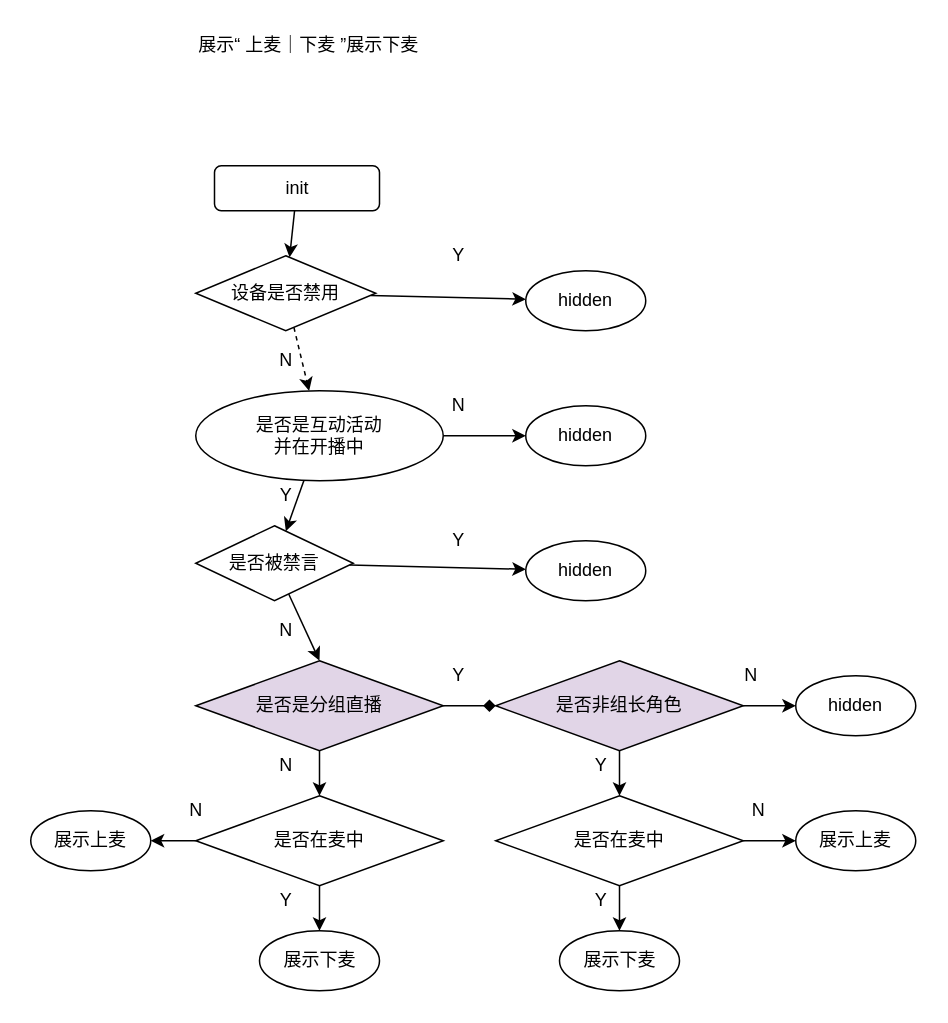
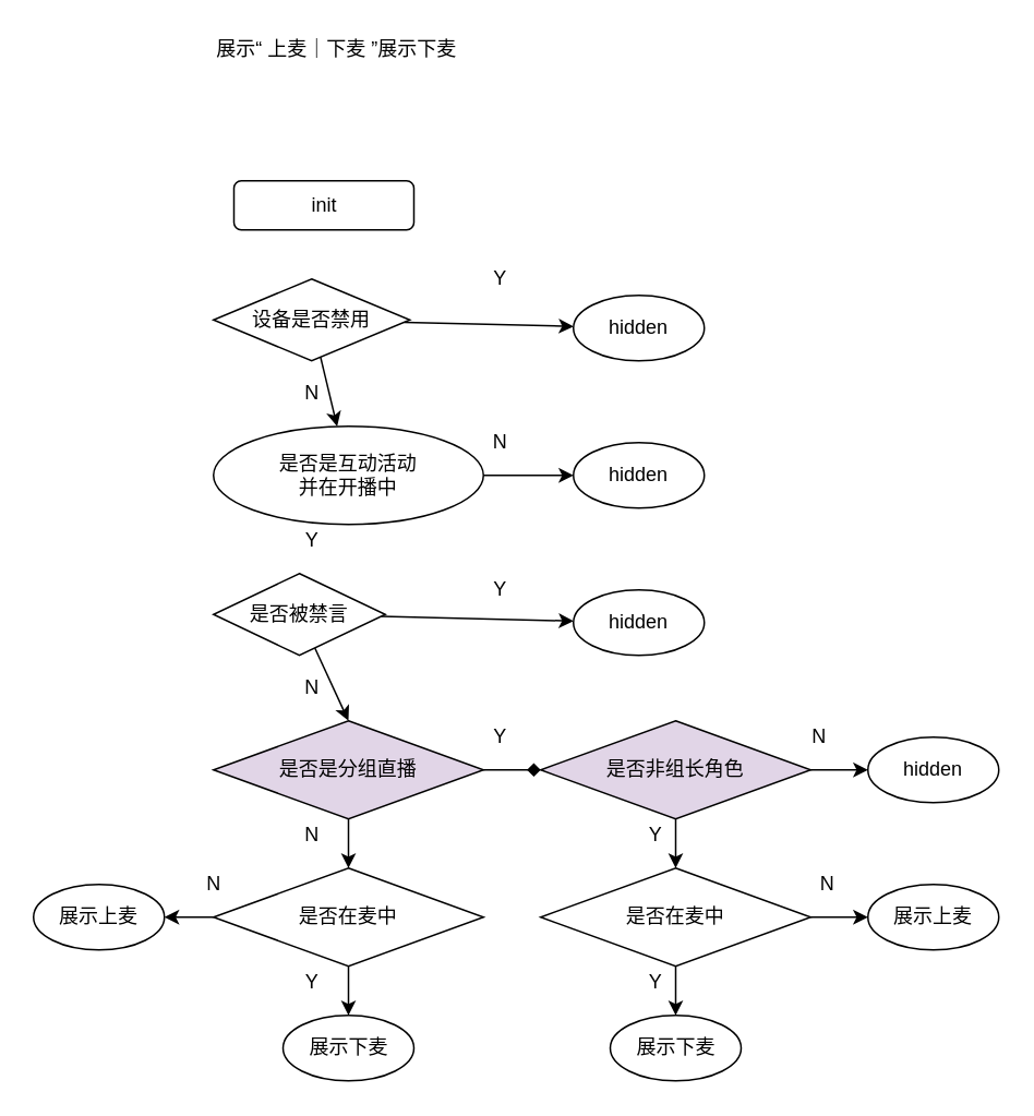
- <mxCell id="2" value="" style="edgeStyle=none;html=1;" edge="1" parent="1" source="3" target="6"><mxGeometry relative="1" as="geometry" /></mxCell>
- <mxCell id="5" value="" style="edgeStyle=none;html=1;dashed=1;" edge="1" parent="1" source="6" target="12"><mxGeometry relative="1" as="geometry" /></mxCell>
+ <mxCell id="5" value="" style="edgeStyle=none;html=1;" edge="1" parent="1" source="6" target="12"><mxGeometry relative="1" as="geometry" /></mxCell>
- <mxCell id="11" value="" style="edgeStyle=none;html=1;" edge="1" parent="1" source="12" target="19"><mxGeometry relative="1" as="geometry" /></mxCell>
